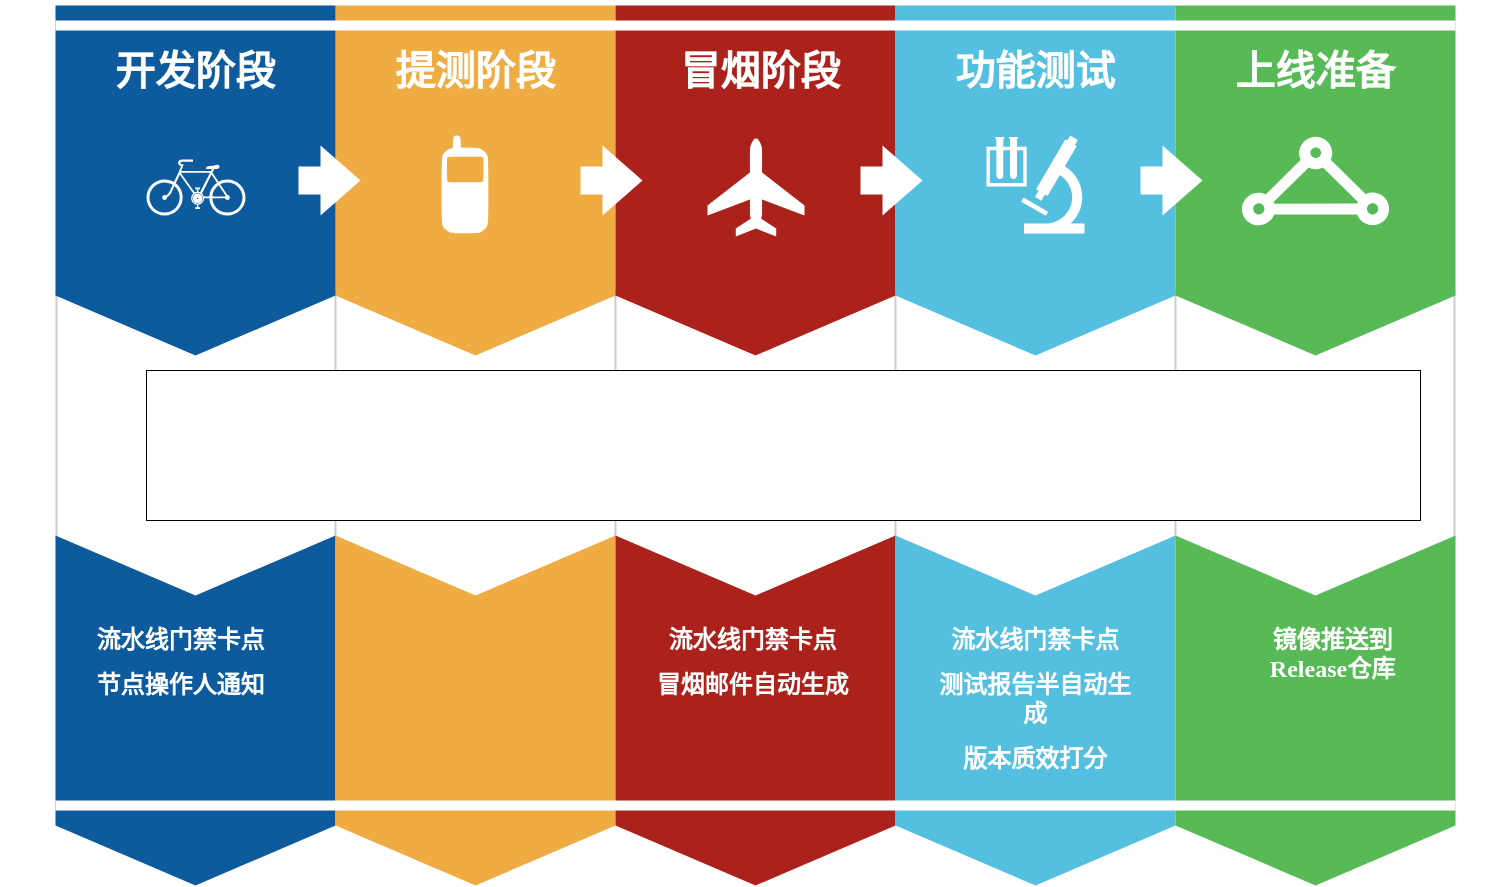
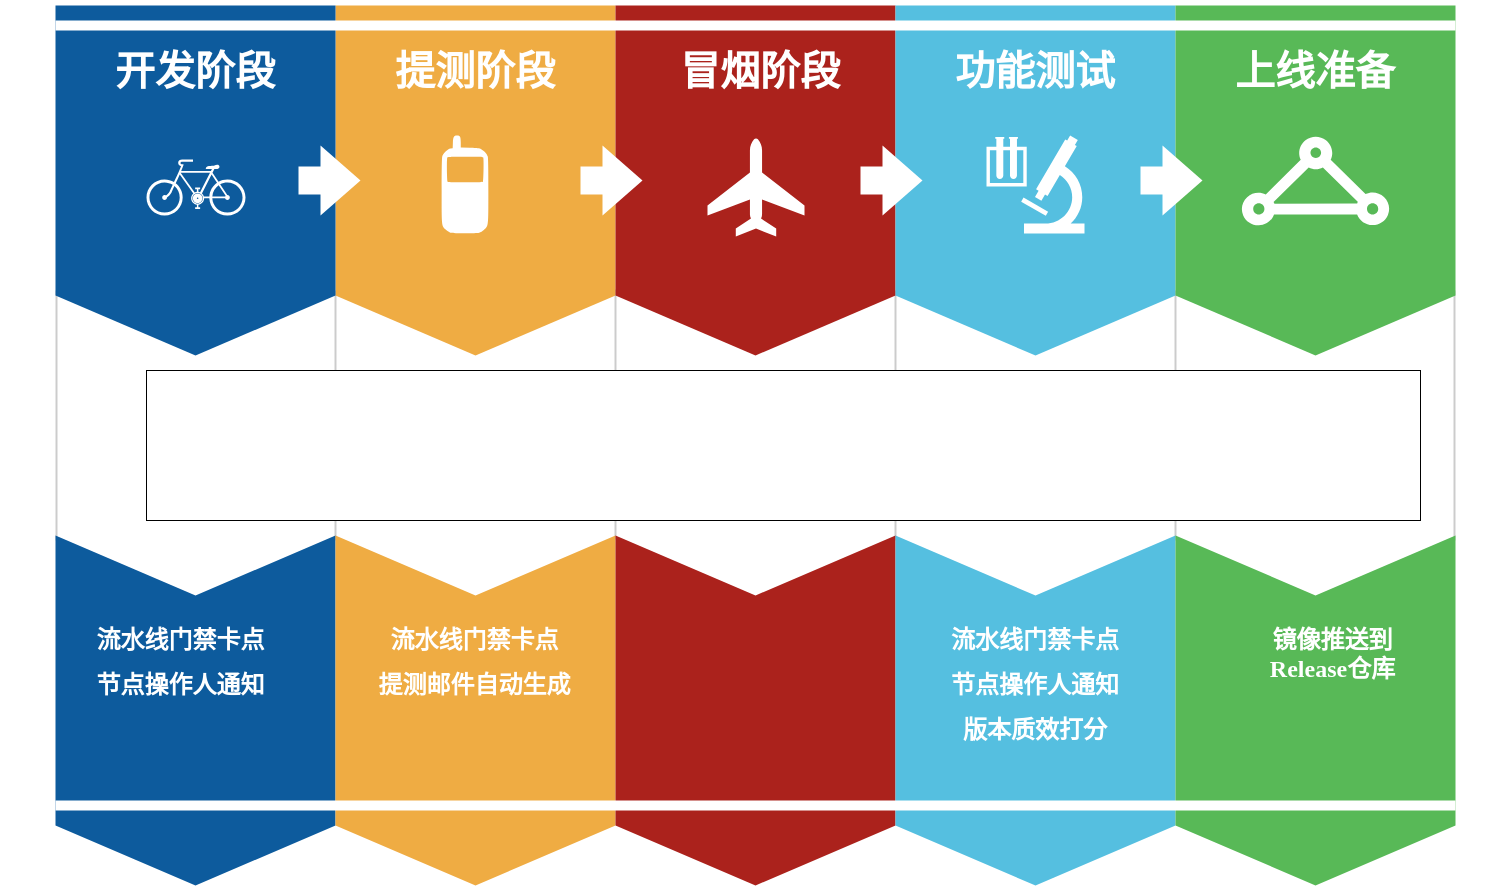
- <mxCell id="37" value="&lt;h1&gt;流水线门禁卡点&lt;/h1&gt;&lt;div&gt;&lt;h1&gt;测试报告半自动生成&lt;/h1&gt;&lt;/div&gt;&lt;div&gt;&lt;h1&gt;版本质效打分&lt;/h1&gt;&lt;/div&gt;&lt;div&gt;&lt;br&gt;&lt;/div&gt;" style="text;html=1;strokeColor=none;fillColor=none;spacing=5;spacingTop=-20;whiteSpace=wrap;overflow=hidden;rounded=0;shadow=0;dashed=0;fontFamily=Verdana;fontSize=12;fontColor=#FFFFFF;align=center;" vertex="1" parent="1"><mxGeometry x="930" y="620" width="210" height="160" as="geometry" /></mxCell>
+ <mxCell id="37" value="&lt;h1&gt;流水线门禁卡点&lt;/h1&gt;&lt;div&gt;&lt;h1&gt;节点操作人通知&lt;/h1&gt;&lt;/div&gt;&lt;div&gt;&lt;h1&gt;版本质效打分&lt;/h1&gt;&lt;/div&gt;&lt;div&gt;&lt;br&gt;&lt;/div&gt;" style="text;html=1;strokeColor=none;fillColor=none;spacing=5;spacingTop=-20;whiteSpace=wrap;overflow=hidden;rounded=0;shadow=0;dashed=0;fontFamily=Verdana;fontSize=12;fontColor=#FFFFFF;align=center;" vertex="1" parent="1"><mxGeometry x="930" y="620" width="210" height="160" as="geometry" /></mxCell>
+ <mxCell id="35" value="&lt;h1&gt;流水线门禁卡点&lt;/h1&gt;&lt;div&gt;&lt;h1&gt;提测邮件自动生成&lt;/h1&gt;&lt;/div&gt;" style="text;html=1;strokeColor=none;fillColor=none;spacing=5;spacingTop=-20;whiteSpace=wrap;overflow=hidden;rounded=0;shadow=0;dashed=0;fontFamily=Verdana;fontSize=12;fontColor=#FFFFFF;align=center;" parent="1" vertex="1"><mxGeometry x="372" y="620" width="205" height="145" as="geometry" /></mxCell>
- <mxCell id="36" value="&lt;h1&gt;流水线门禁卡点&lt;/h1&gt;&lt;div&gt;&lt;h1&gt;冒烟邮件自动生成&lt;/h1&gt;&lt;/div&gt;" style="text;html=1;strokeColor=none;fillColor=none;spacing=5;spacingTop=-20;whiteSpace=wrap;overflow=hidden;rounded=0;shadow=0;dashed=0;fontFamily=Verdana;fontSize=12;fontColor=#FFFFFF;align=center;" vertex="1" parent="1"><mxGeometry x="650" y="620" width="205" height="145" as="geometry" /></mxCell>
